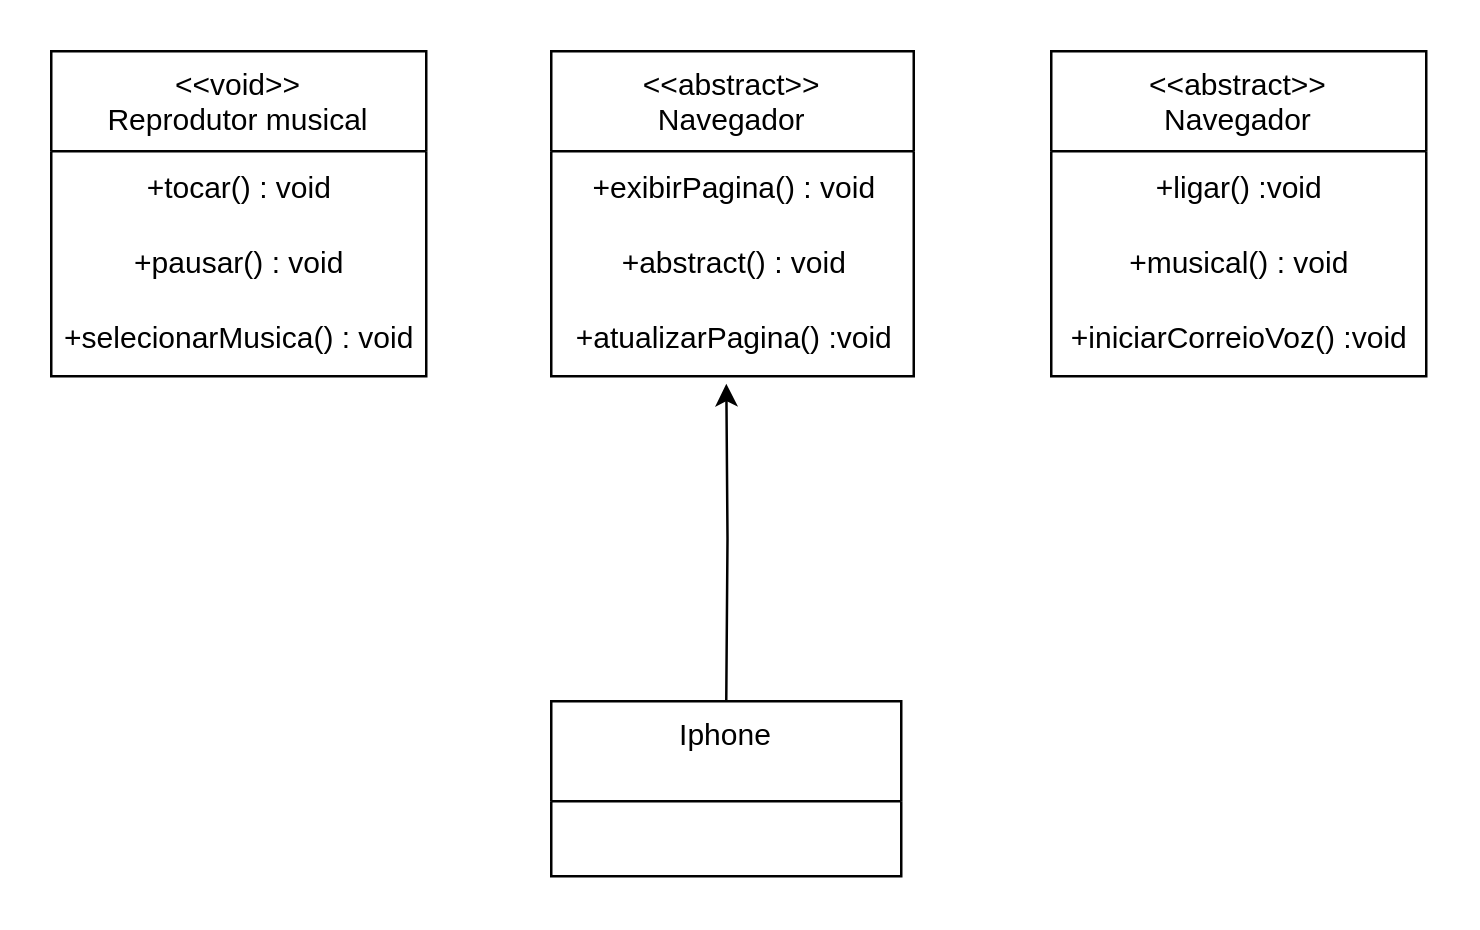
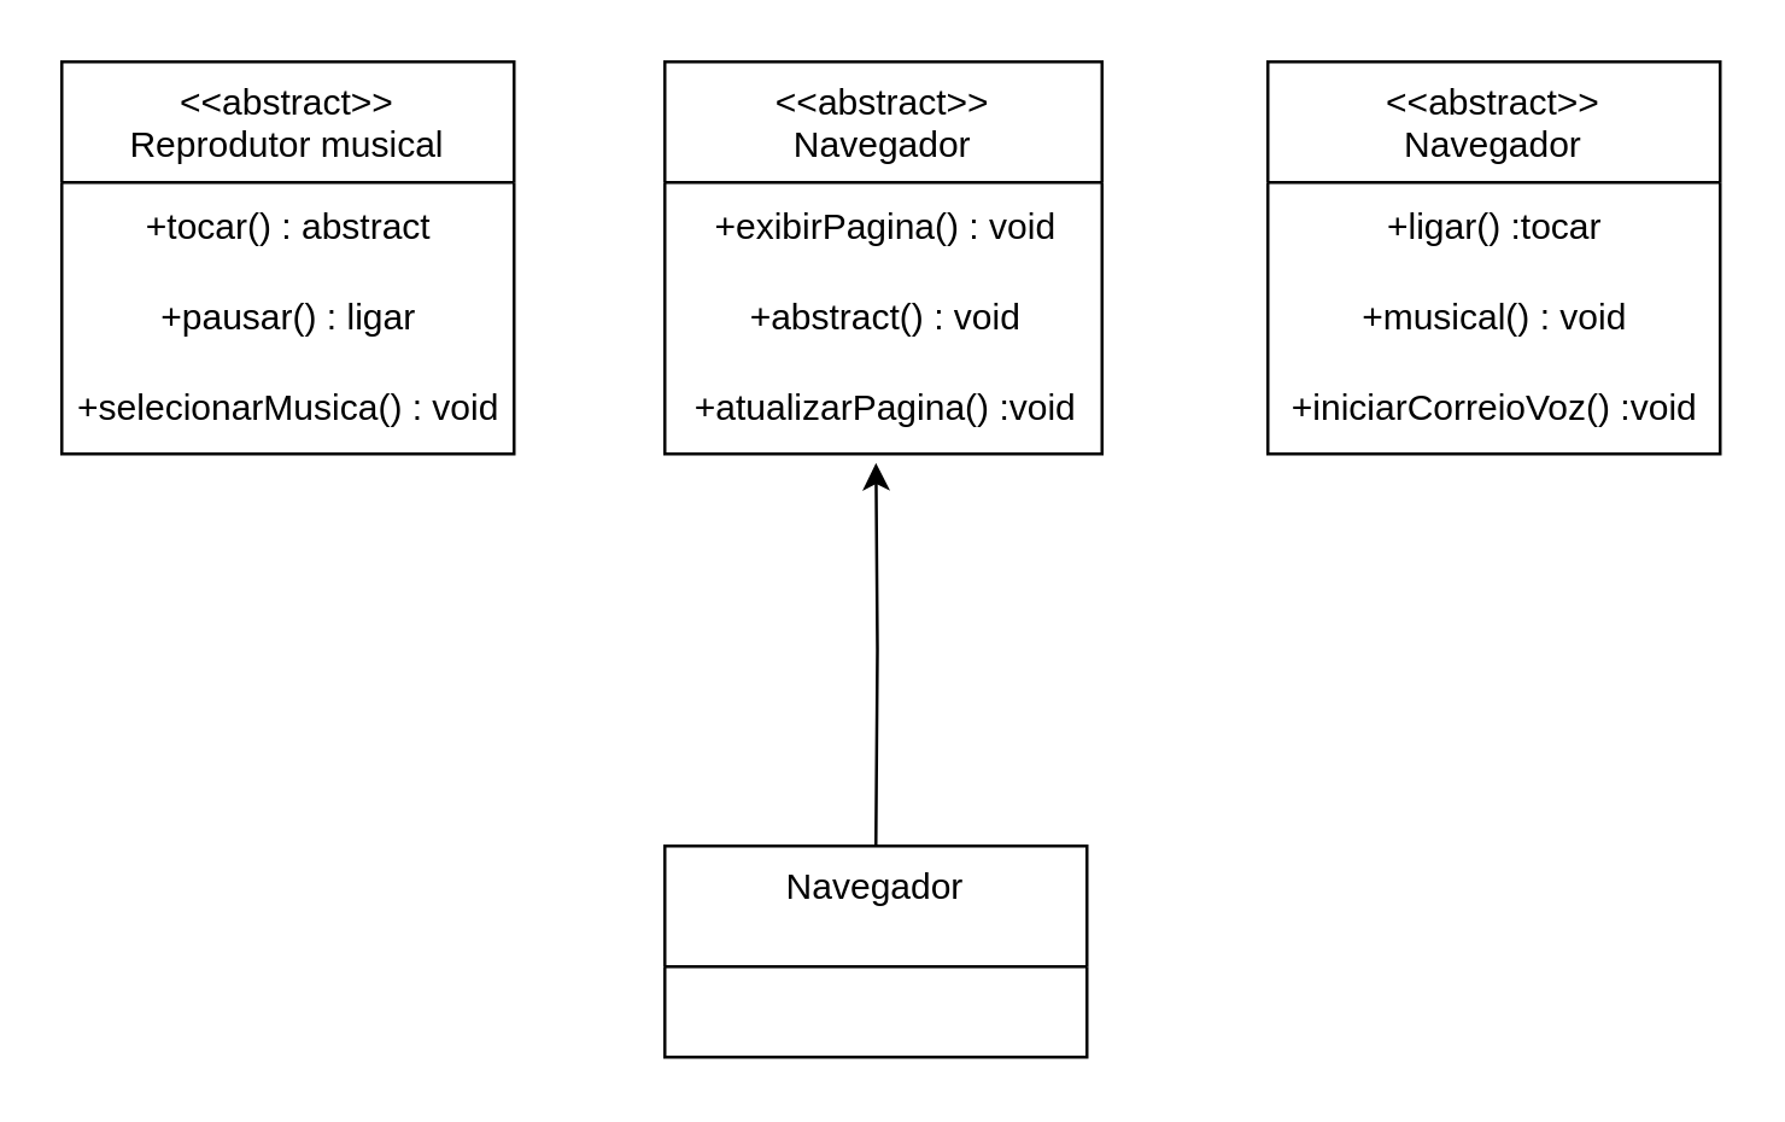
- <mxCell id="2" value="&amp;lt;&amp;lt;void&amp;gt;&amp;gt;&lt;br&gt;Reprodutor musical" style="swimlane;fontStyle=0;align=center;verticalAlign=top;childLayout=stackLayout;horizontal=1;startSize=40;horizontalStack=0;resizeParent=1;resizeParentMax=0;resizeLast=0;collapsible=0;marginBottom=0;html=1;whiteSpace=wrap;" vertex="1" parent="1"><mxGeometry x="20" y="20" width="150" height="130" as="geometry" /></mxCell>
+ <mxCell id="2" value="&amp;lt;&amp;lt;abstract&amp;gt;&amp;gt;&lt;br&gt;Reprodutor musical" style="swimlane;fontStyle=0;align=center;verticalAlign=top;childLayout=stackLayout;horizontal=1;startSize=40;horizontalStack=0;resizeParent=1;resizeParentMax=0;resizeLast=0;collapsible=0;marginBottom=0;html=1;whiteSpace=wrap;" vertex="1" parent="1"><mxGeometry x="20" y="20" width="150" height="130" as="geometry" /></mxCell>
- <mxCell id="3" value="+tocar() : void" style="text;html=1;align=center;verticalAlign=middle;resizable=0;points=[];autosize=1;strokeColor=none;fillColor=none;" vertex="1" parent="2"><mxGeometry y="40" width="150" height="30" as="geometry" /></mxCell>
+ <mxCell id="3" value="+tocar() : abstract" style="text;html=1;align=center;verticalAlign=middle;resizable=0;points=[];autosize=1;strokeColor=none;fillColor=none;" vertex="1" parent="2"><mxGeometry y="40" width="150" height="30" as="geometry" /></mxCell>
- <mxCell id="11" value="+ligar() :void" style="text;html=1;align=center;verticalAlign=middle;resizable=0;points=[];autosize=1;strokeColor=none;fillColor=none;" vertex="1" parent="10"><mxGeometry y="40" width="150" height="30" as="geometry" /></mxCell>
+ <mxCell id="11" value="+ligar() :tocar" style="text;html=1;align=center;verticalAlign=middle;resizable=0;points=[];autosize=1;strokeColor=none;fillColor=none;" vertex="1" parent="10"><mxGeometry y="40" width="150" height="30" as="geometry" /></mxCell>
- <mxCell id="4" value="+pausar() : void" style="text;html=1;align=center;verticalAlign=middle;resizable=0;points=[];autosize=1;strokeColor=none;fillColor=none;" vertex="1" parent="2"><mxGeometry y="70" width="150" height="30" as="geometry" /></mxCell>
+ <mxCell id="4" value="+pausar() : ligar" style="text;html=1;align=center;verticalAlign=middle;resizable=0;points=[];autosize=1;strokeColor=none;fillColor=none;" vertex="1" parent="2"><mxGeometry y="70" width="150" height="30" as="geometry" /></mxCell>
- <mxCell id="14" value="Iphone" style="swimlane;fontStyle=0;align=center;verticalAlign=top;childLayout=stackLayout;horizontal=1;startSize=40;horizontalStack=0;resizeParent=1;resizeParentMax=0;resizeLast=0;collapsible=0;marginBottom=0;html=1;whiteSpace=wrap;" vertex="1" parent="1"><mxGeometry x="220" y="280" width="140" height="70" as="geometry" /></mxCell>
+ <mxCell id="14" value="Navegador" style="swimlane;fontStyle=0;align=center;verticalAlign=top;childLayout=stackLayout;horizontal=1;startSize=40;horizontalStack=0;resizeParent=1;resizeParentMax=0;resizeLast=0;collapsible=0;marginBottom=0;html=1;whiteSpace=wrap;" vertex="1" parent="1"><mxGeometry x="220" y="280" width="140" height="70" as="geometry" /></mxCell>
